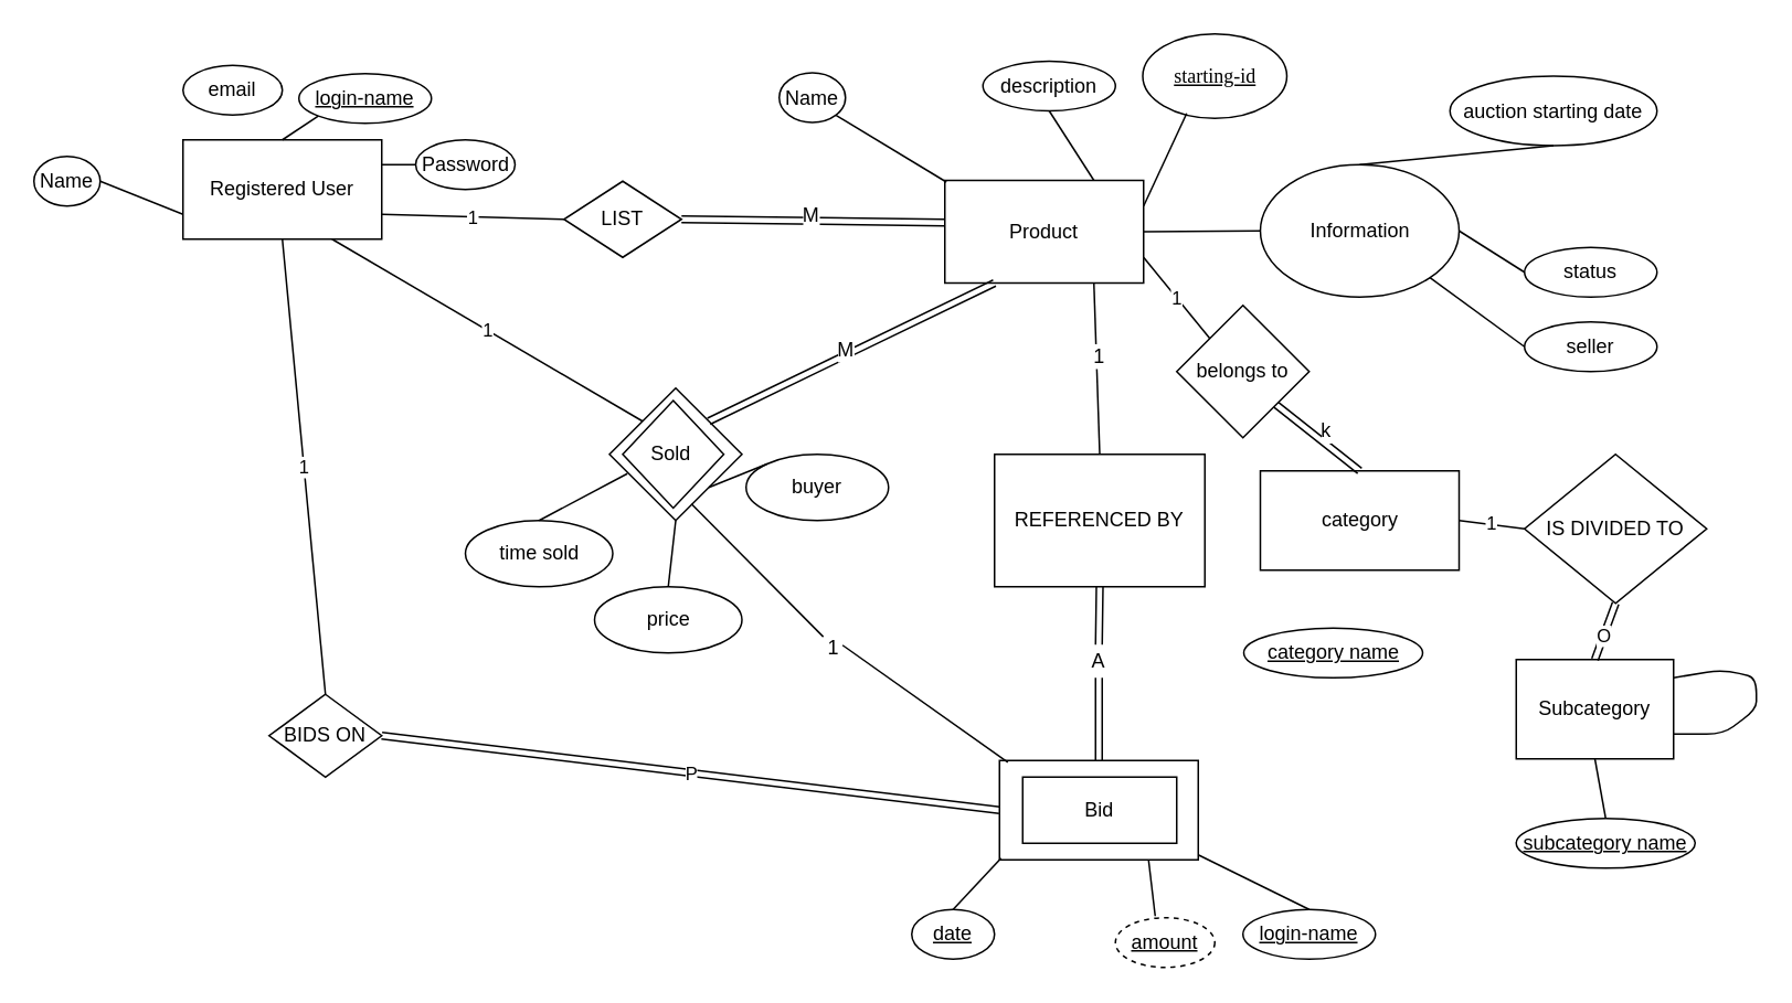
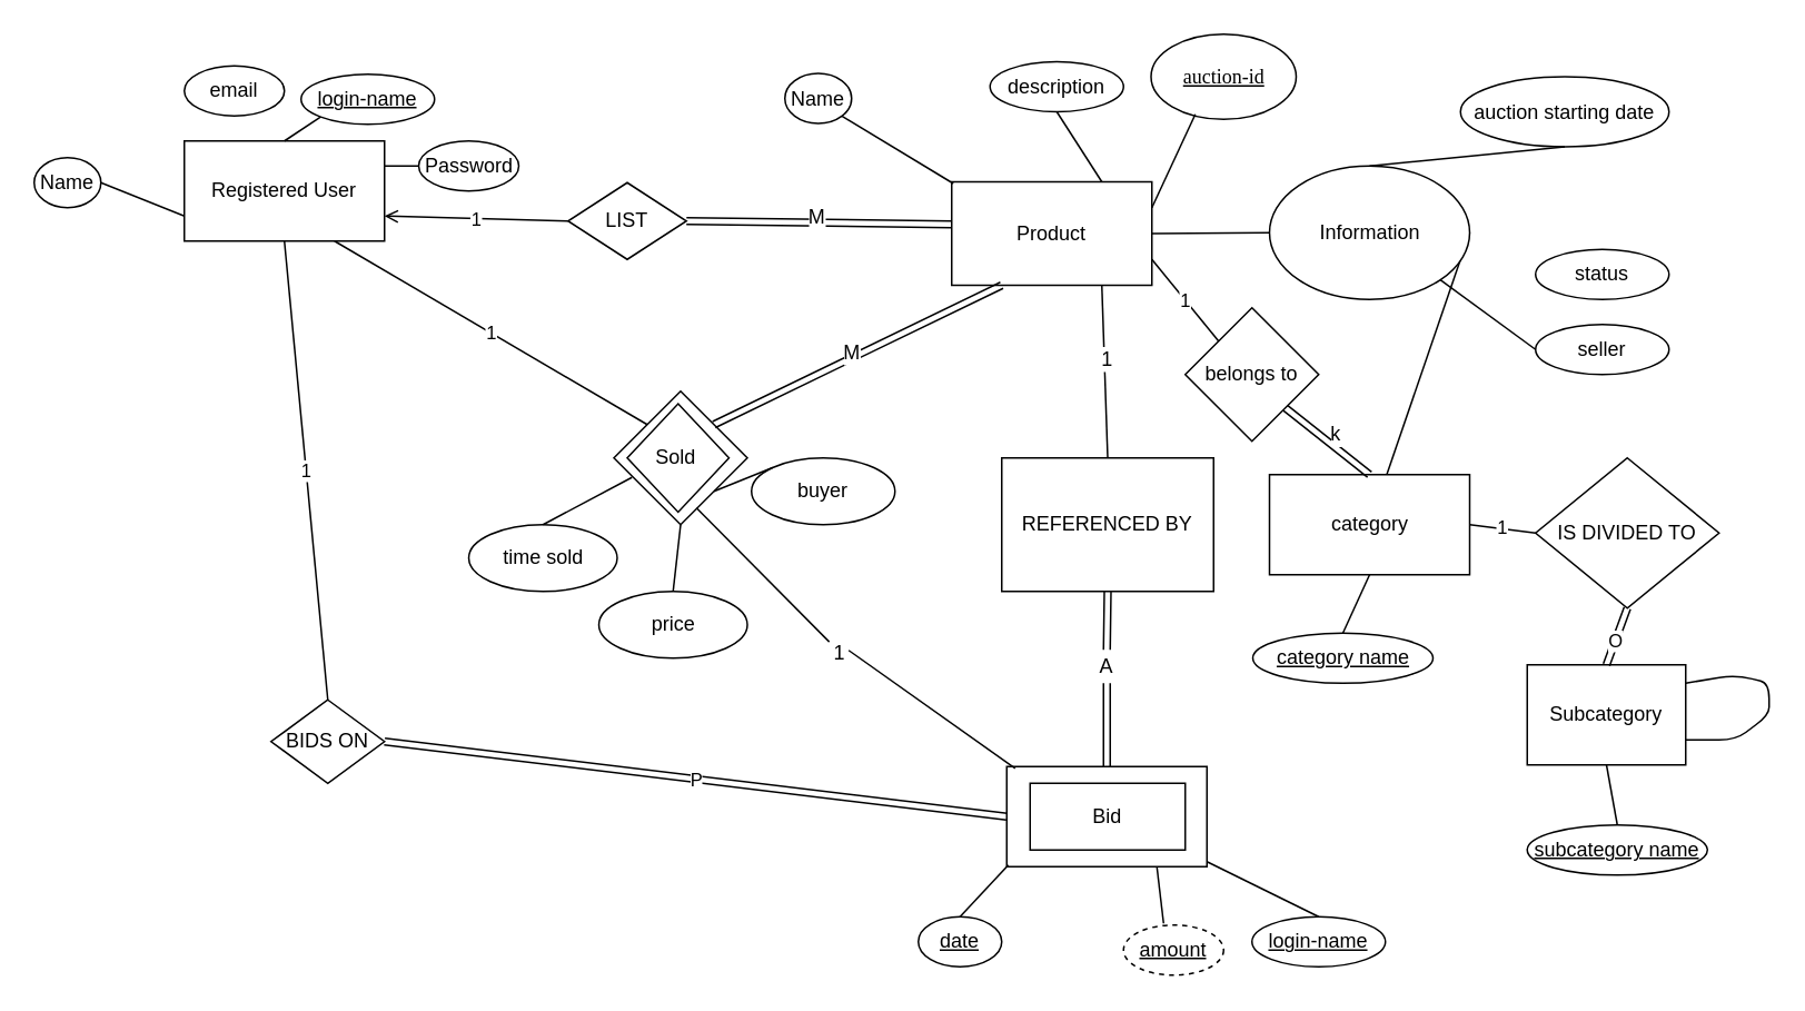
- <mxCell id="13" value="&lt;u&gt;&lt;font face=&quot;Times New Roman&quot;&gt;starting-id&lt;/font&gt;&lt;/u&gt;" style="ellipse;whiteSpace=wrap;html=1;" parent="1" vertex="1"><mxGeometry x="689.5" y="20" width="87" height="51" as="geometry" /></mxCell>
+ <mxCell id="13" value="&lt;u&gt;&lt;font face=&quot;Times New Roman&quot;&gt;auction-id&lt;/font&gt;&lt;/u&gt;" style="ellipse;whiteSpace=wrap;html=1;" parent="1" vertex="1"><mxGeometry x="689.5" y="20" width="87" height="51" as="geometry" /></mxCell>
- <mxCell id="29" value="1" style="endArrow=none;html=1;exitX=0;exitY=0.5;exitDx=0;exitDy=0;entryX=1;entryY=0.75;entryDx=0;entryDy=0;" parent="1" source="27" target="2" edge="1"><mxGeometry width="50" height="50" relative="1" as="geometry"><mxPoint x="231" y="224" as="sourcePoint" /><mxPoint x="229" y="144" as="targetPoint" /></mxGeometry></mxCell>
+ <mxCell id="29" value="1" style="endArrow=open;html=1;exitX=0;exitY=0.5;exitDx=0;exitDy=0;entryX=1;entryY=0.75;entryDx=0;entryDy=0;" parent="1" source="27" target="2" edge="1"><mxGeometry width="50" height="50" relative="1" as="geometry"><mxPoint x="231" y="224" as="sourcePoint" /><mxPoint x="229" y="144" as="targetPoint" /></mxGeometry></mxCell>
- <mxCell id="32" value="" style="endArrow=none;html=1;entryX=0;entryY=0.5;entryDx=0;entryDy=0;exitX=1;exitY=0.5;exitDx=0;exitDy=0;" parent="1" source="53" target="31" edge="1"><mxGeometry width="50" height="50" relative="1" as="geometry"><mxPoint x="960" y="129" as="sourcePoint" /><mxPoint x="788.5" y="138.5" as="targetPoint" /></mxGeometry></mxCell>
+ <mxCell id="32" value="" style="endArrow=none;html=1;exitX=1;exitY=0.5;exitDx=0;exitDy=0;" parent="1" source="53" target="24" edge="1"><mxGeometry width="50" height="50" relative="1" as="geometry"><mxPoint x="960" y="129" as="sourcePoint" /><mxPoint x="788.5" y="138.5" as="targetPoint" /></mxGeometry></mxCell>
+ <mxCell id="26" value="" style="endArrow=none;html=1;exitX=0.5;exitY=0;exitDx=0;exitDy=0;entryX=0.5;entryY=1;entryDx=0;entryDy=0;" parent="1" source="25" target="24" edge="1"><mxGeometry width="50" height="50" relative="1" as="geometry"><mxPoint x="875" y="274" as="sourcePoint" /><mxPoint x="1029.5" y="352" as="targetPoint" /></mxGeometry></mxCell>
